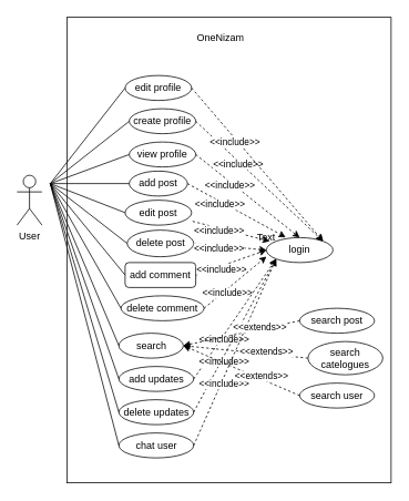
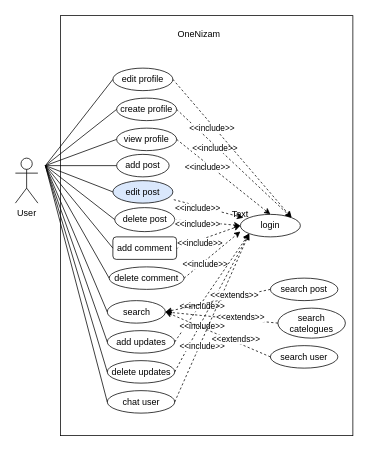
- <mxCell id="46" value="" style="endArrow=classic;html=1;rounded=0;exitX=1;exitY=0.5;exitDx=0;exitDy=0;entryX=0.29;entryY=-0.013;entryDx=0;entryDy=0;dashed=1;entryPerimeter=0;" edge="1" parent="1" source="4" target="17"><mxGeometry width="50" height="50" relative="1" as="geometry"><mxPoint x="241" y="275" as="sourcePoint" /><mxPoint x="334" y="299" as="targetPoint" /></mxGeometry></mxCell>
- <mxCell id="47" value="&amp;lt;&amp;lt;include&amp;gt;&amp;gt;" style="edgeLabel;html=1;align=center;verticalAlign=middle;resizable=0;points=[];" vertex="1" connectable="0" parent="46"><mxGeometry x="-0.32" y="-3" relative="1" as="geometry"><mxPoint as="offset" /></mxGeometry></mxCell>
- <mxCell id="7" value="edit post" style="ellipse;whiteSpace=wrap;html=1;" vertex="1" parent="1"><mxGeometry x="150" y="240" width="80" height="30" as="geometry" /></mxCell>
+ <mxCell id="7" value="edit post" style="ellipse;whiteSpace=wrap;html=1;fillColor=#dae8fc;" vertex="1" parent="1"><mxGeometry x="150" y="240" width="80" height="30" as="geometry" /></mxCell>
